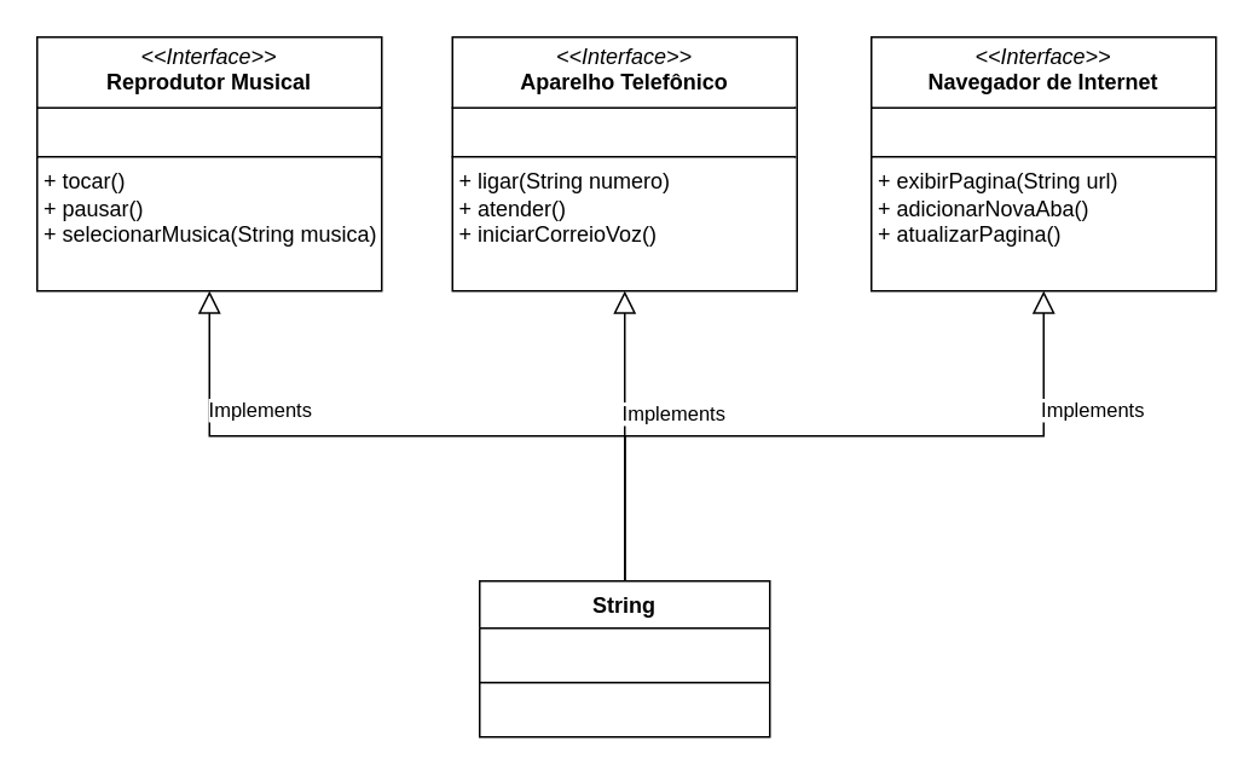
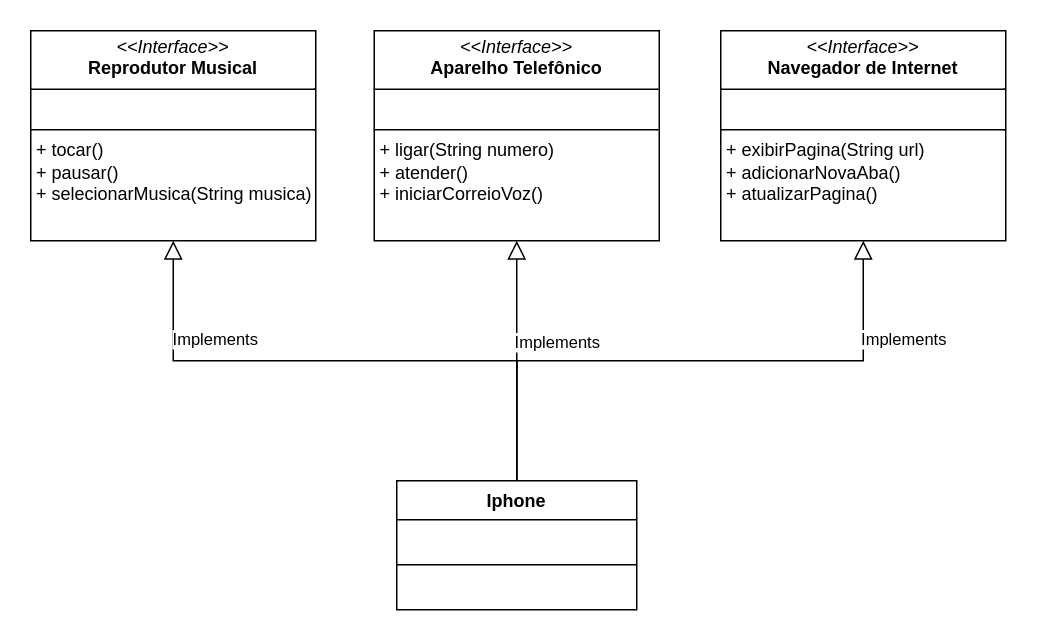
- <mxCell id="5" value="String" style="swimlane;fontStyle=1;align=center;verticalAlign=top;childLayout=stackLayout;horizontal=1;startSize=26;horizontalStack=0;resizeParent=1;resizeParentMax=0;resizeLast=0;collapsible=1;marginBottom=0;whiteSpace=wrap;html=1;" vertex="1" parent="1"><mxGeometry x="264" y="320" width="160" height="86" as="geometry"><mxRectangle x="334" y="340" width="100" height="30" as="alternateBounds" /></mxGeometry></mxCell>
+ <mxCell id="5" value="Iphone" style="swimlane;fontStyle=1;align=center;verticalAlign=top;childLayout=stackLayout;horizontal=1;startSize=26;horizontalStack=0;resizeParent=1;resizeParentMax=0;resizeLast=0;collapsible=1;marginBottom=0;whiteSpace=wrap;html=1;" vertex="1" parent="1"><mxGeometry x="264" y="320" width="160" height="86" as="geometry"><mxRectangle x="334" y="340" width="100" height="30" as="alternateBounds" /></mxGeometry></mxCell>
